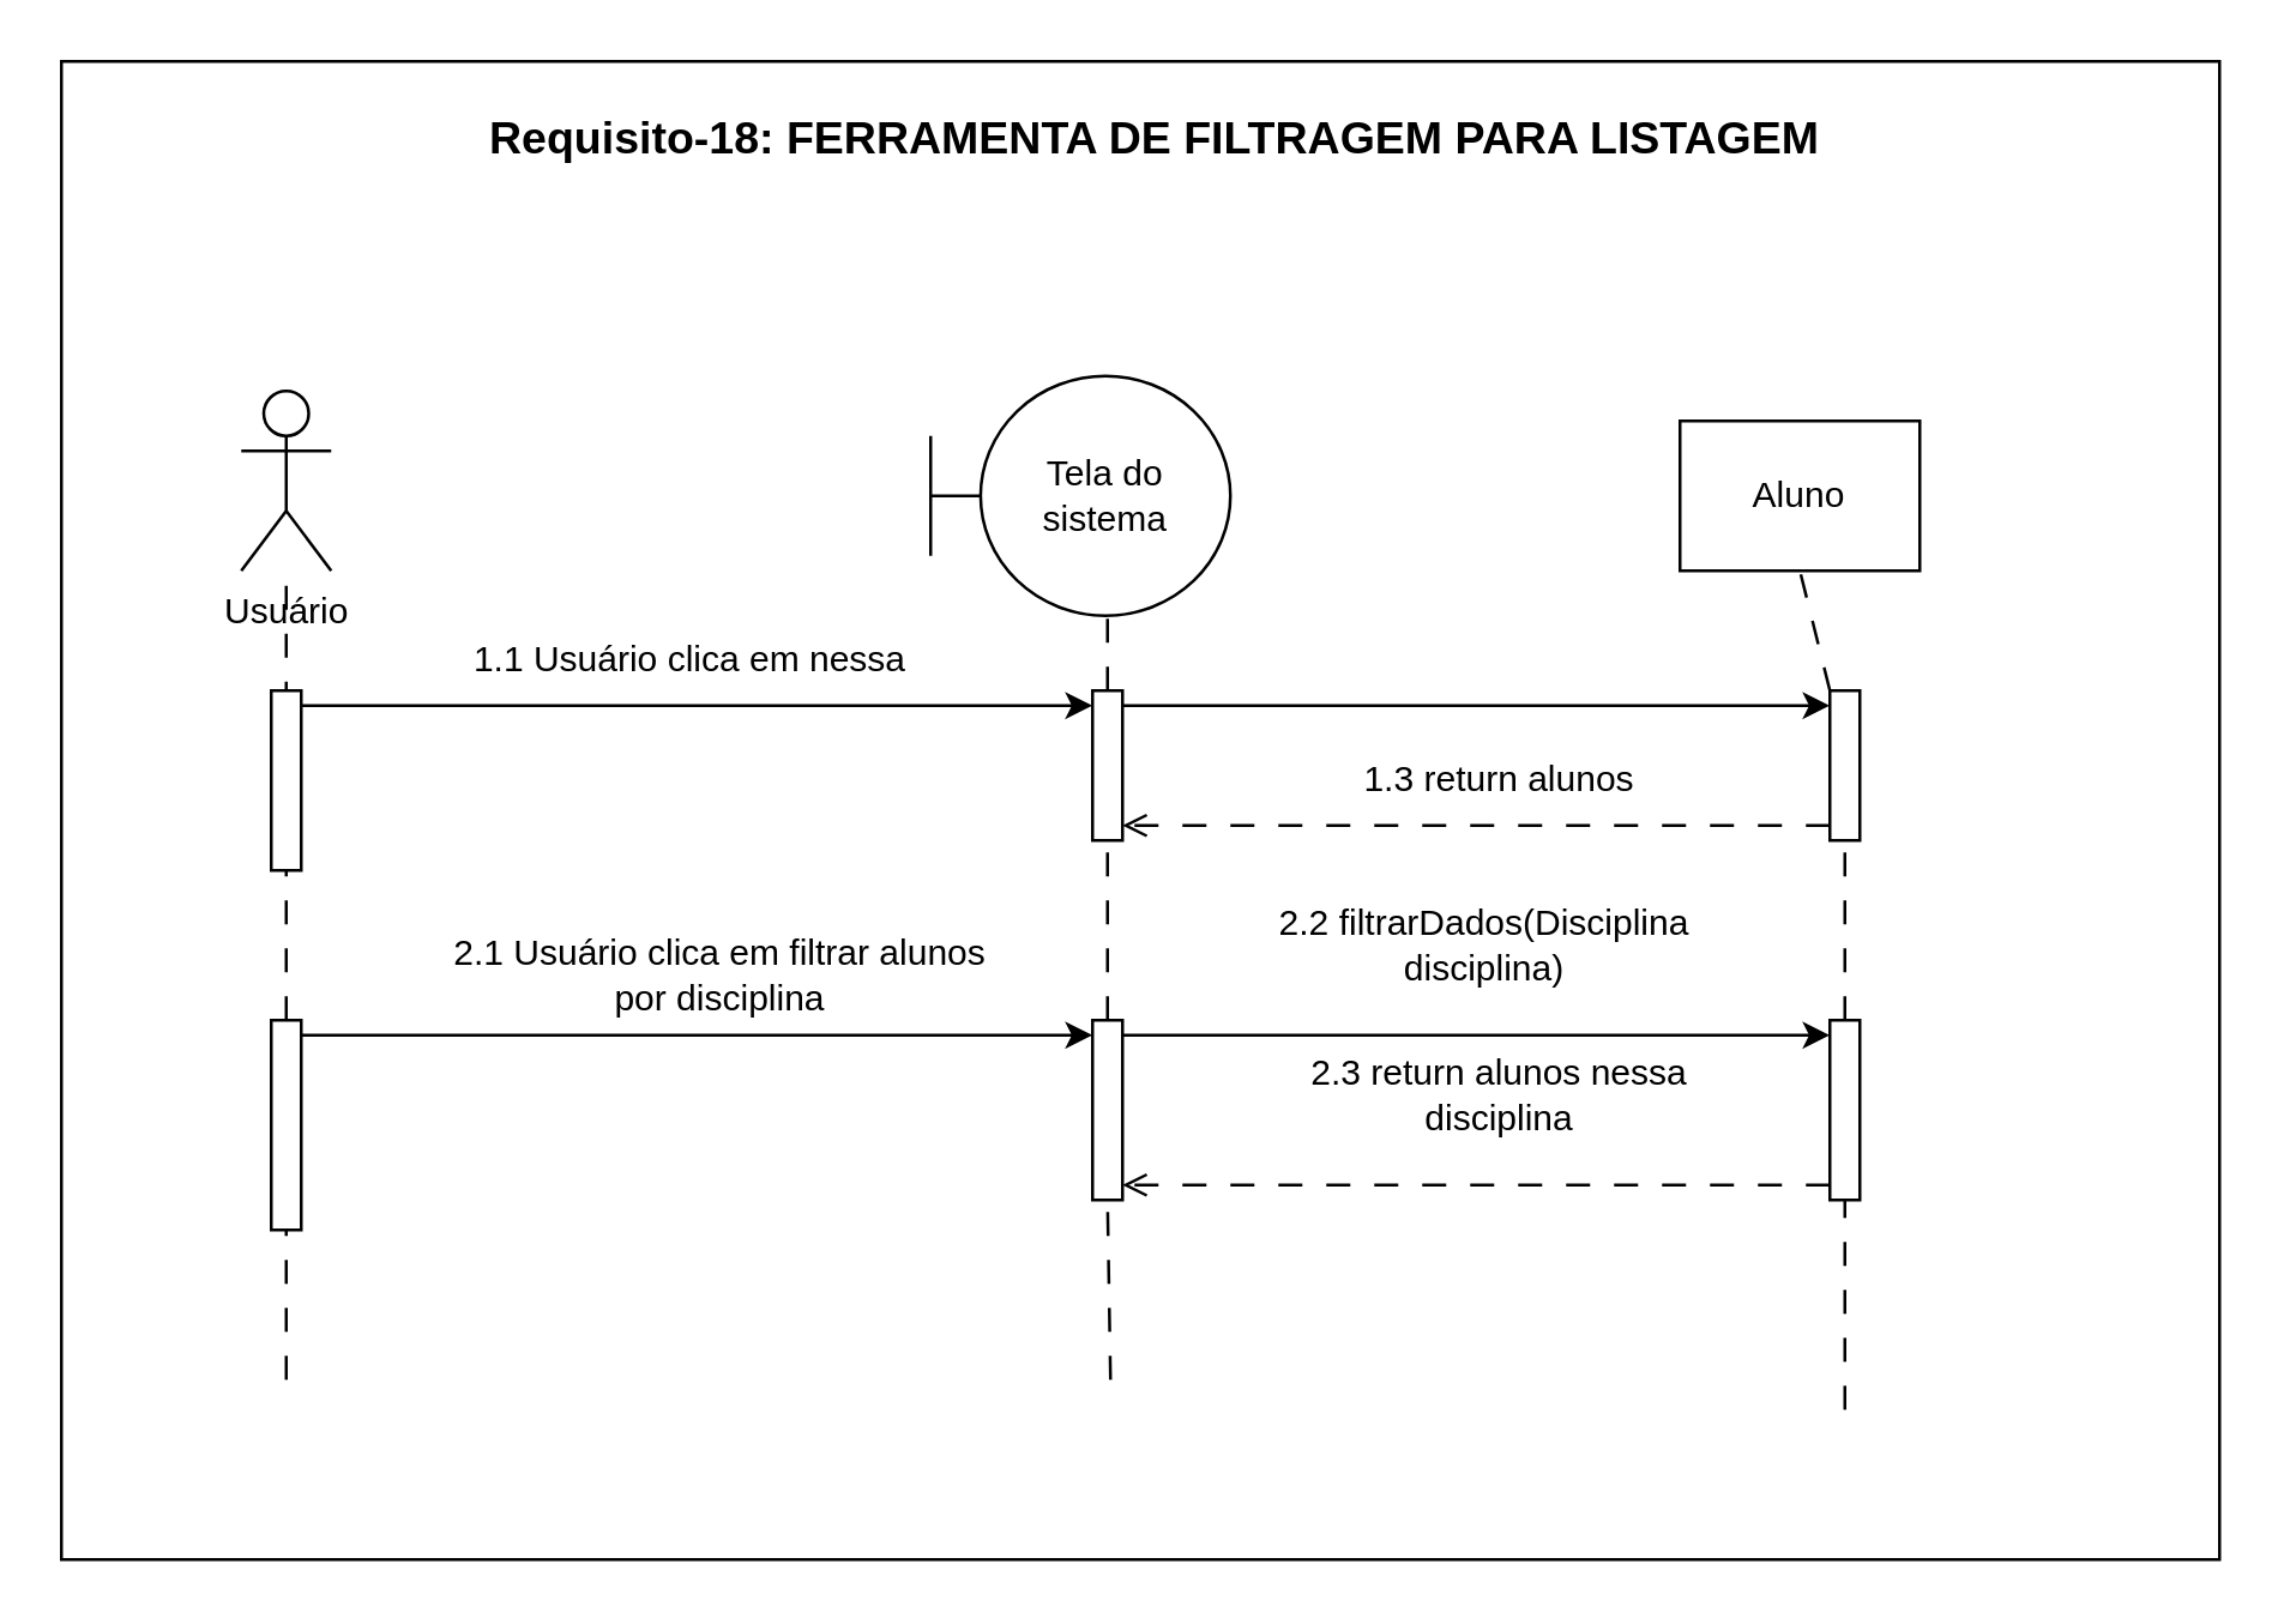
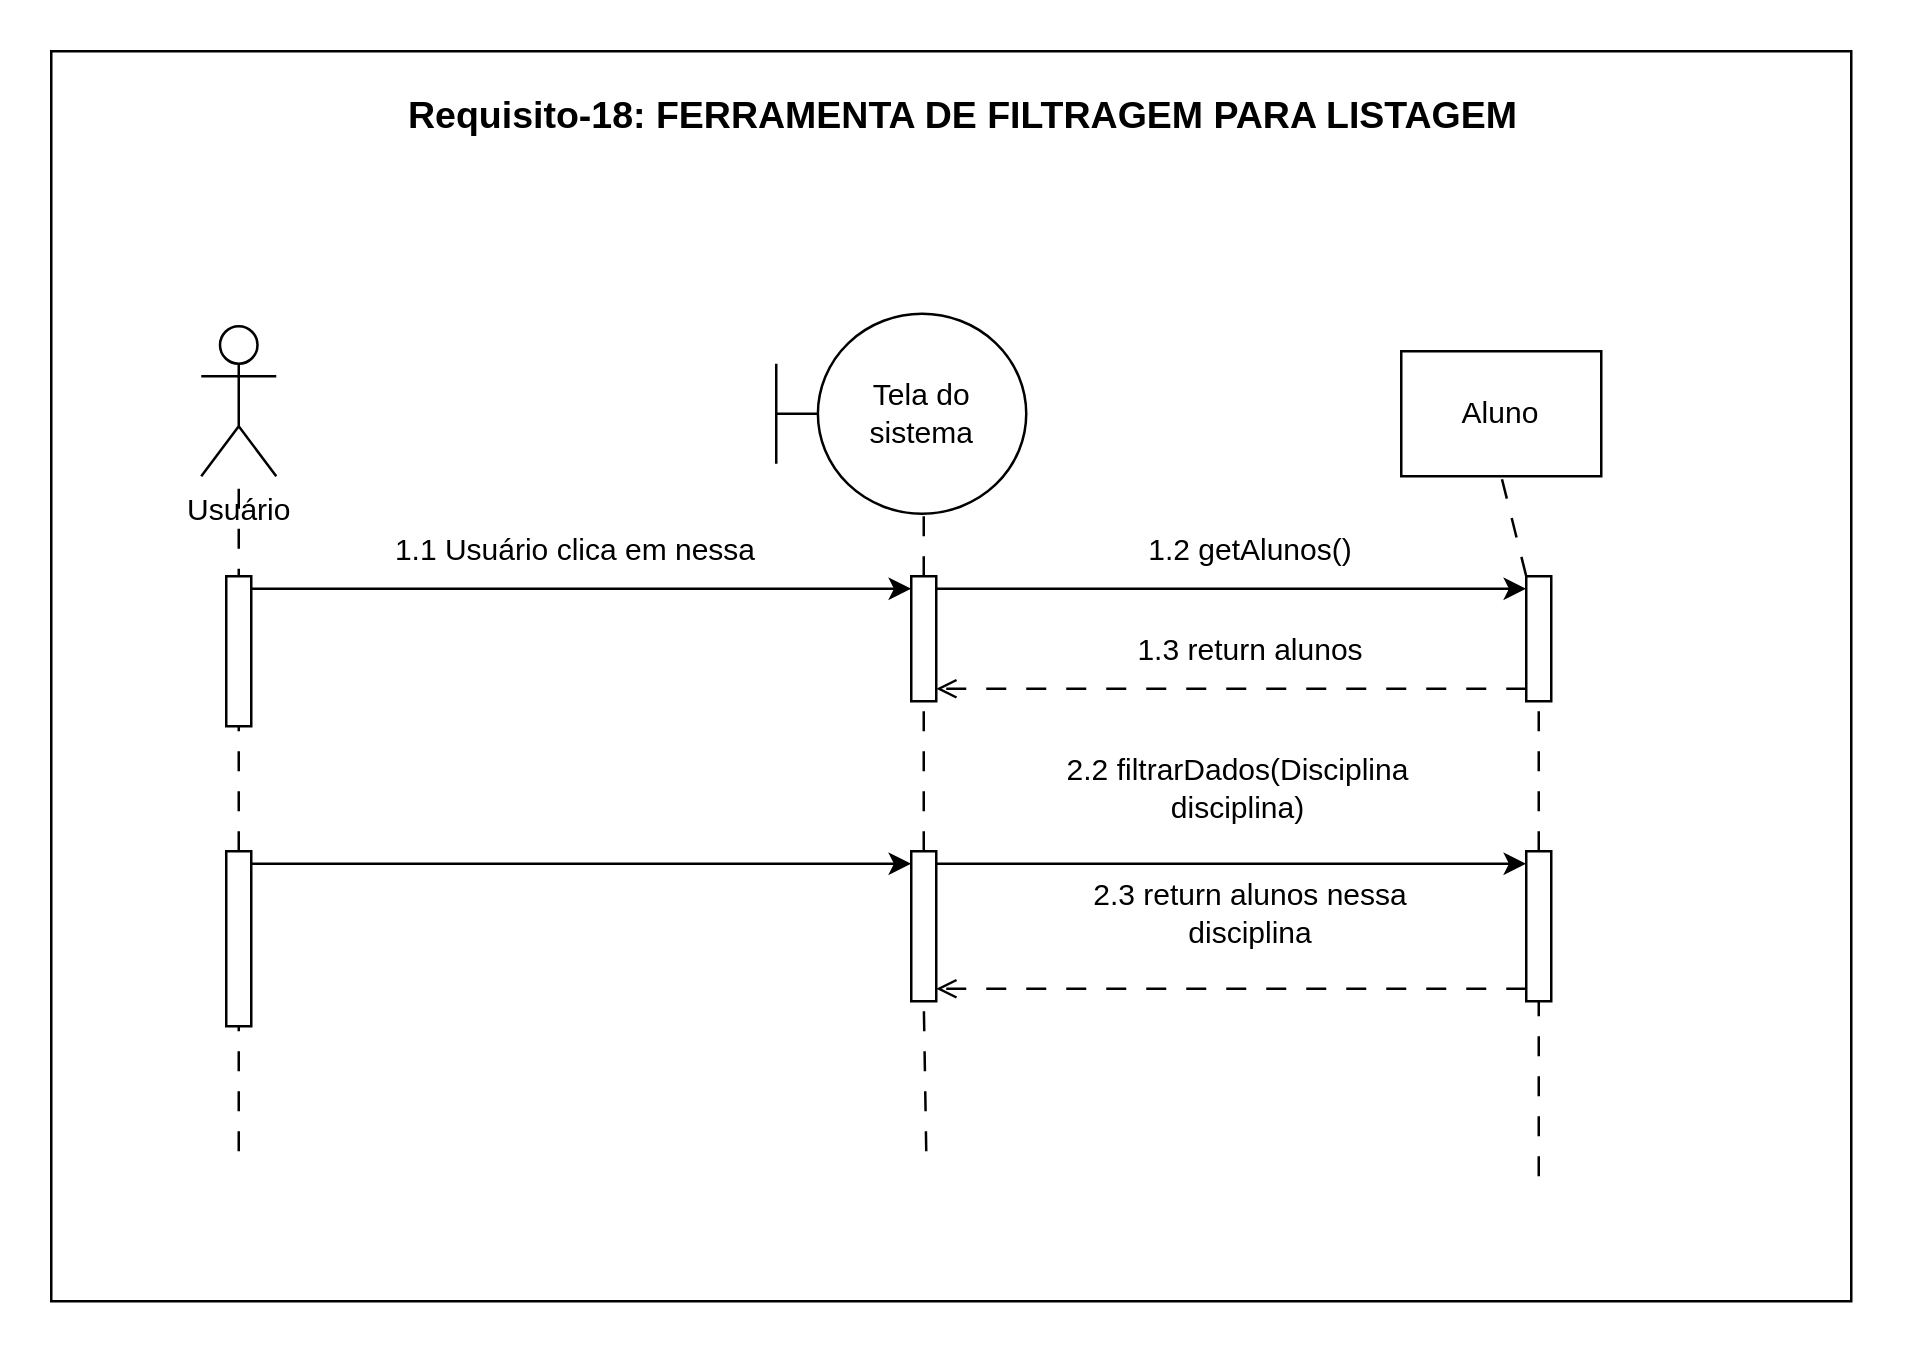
+ <mxCell id="13" value="1.2 getAlunos()" style="text;html=1;align=center;verticalAlign=middle;whiteSpace=wrap;rounded=0;" vertex="1" parent="1"><mxGeometry x="410" y="205" width="180" height="30" as="geometry" /></mxCell>
- <mxCell id="21" value="2.1 Usuário clica em filtrar alunos por disciplina" style="text;html=1;align=center;verticalAlign=middle;whiteSpace=wrap;rounded=0;" vertex="1" parent="1"><mxGeometry x="150" y="310" width="180" height="30" as="geometry" /></mxCell>
